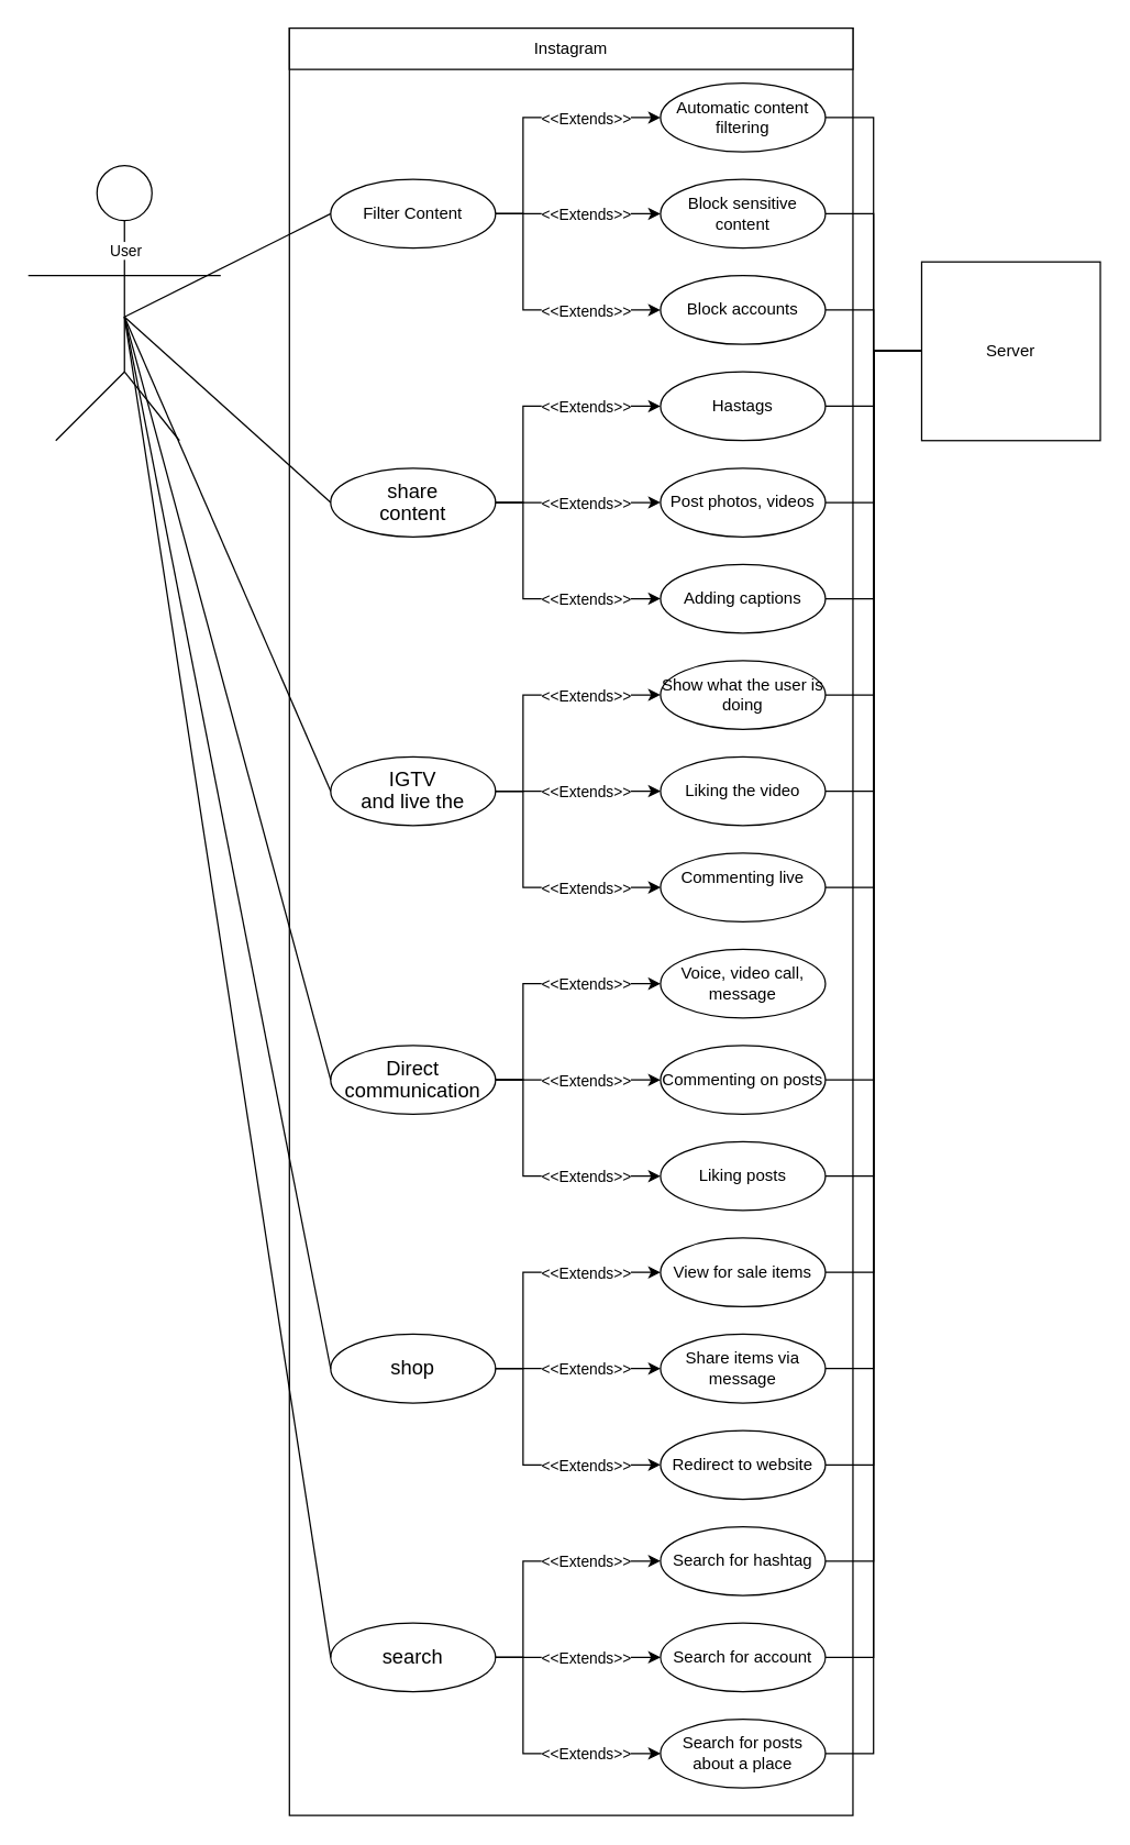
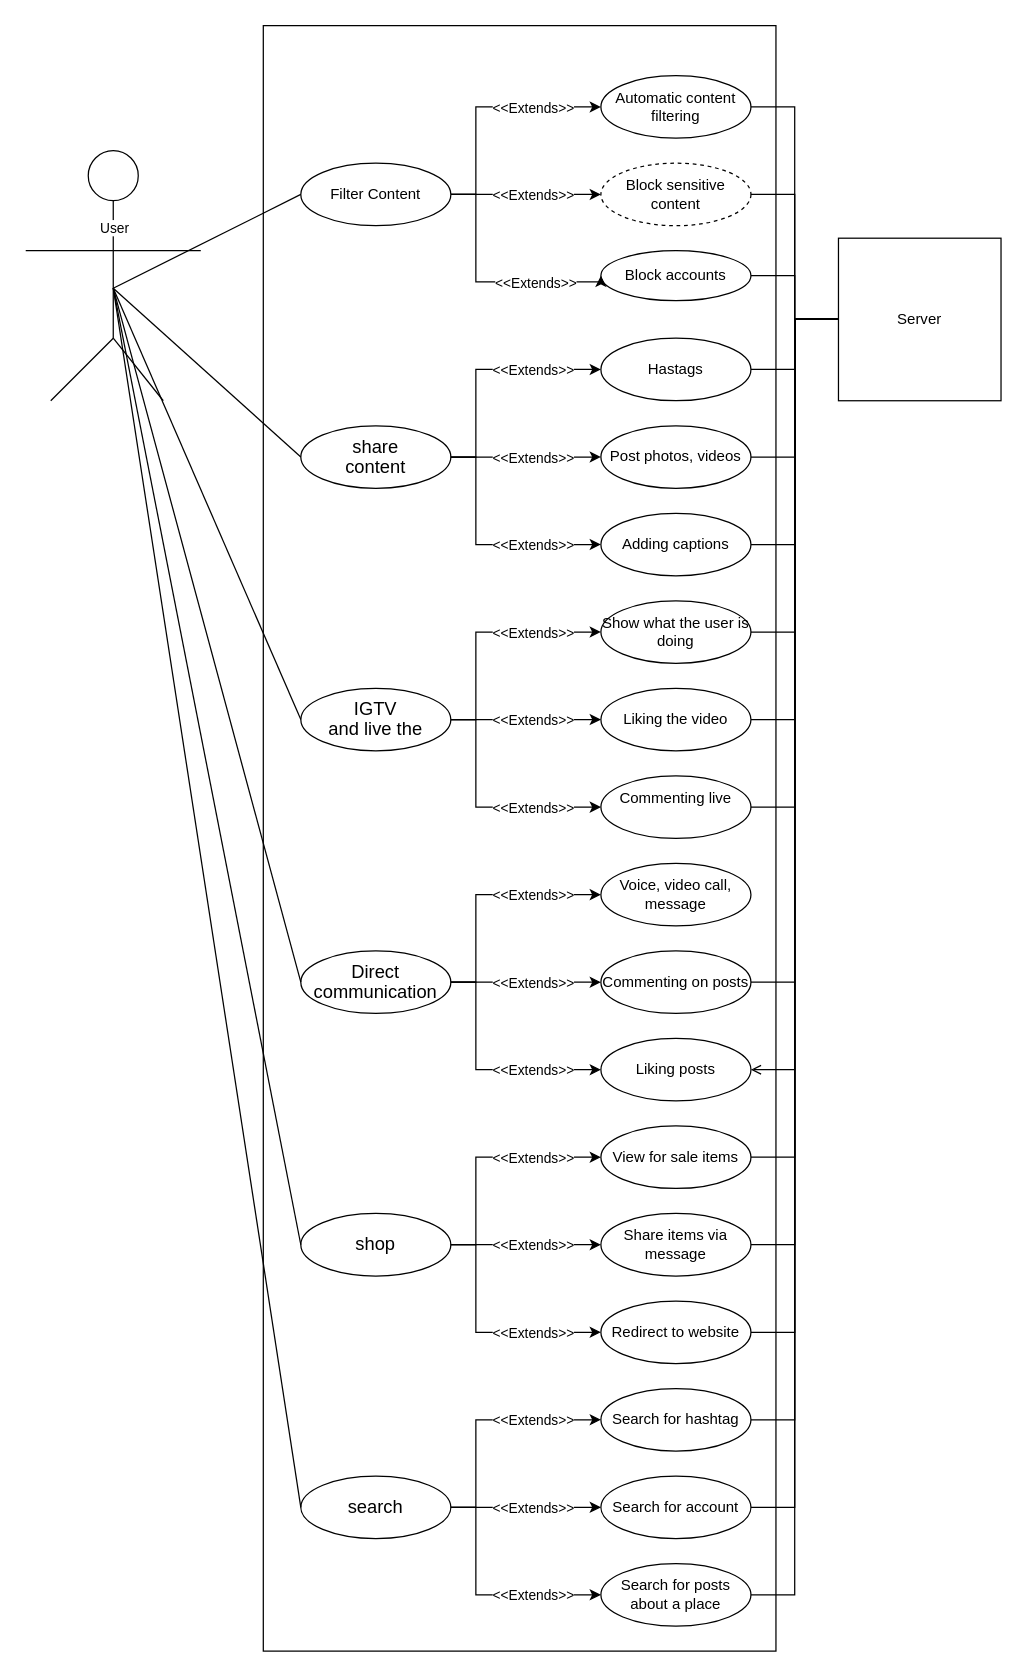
- <mxCell id="3" value="Instagram" style="rounded=0;whiteSpace=wrap;html=1;" vertex="1" parent="1"><mxGeometry x="210" y="20" width="410" height="30" as="geometry" /></mxCell>
- <mxCell id="12" value="Block sensitive content" style="ellipse;whiteSpace=wrap;html=1;" vertex="1" parent="1"><mxGeometry x="480" y="130" width="120" height="50" as="geometry" /></mxCell>
+ <mxCell id="12" value="Block sensitive content" style="ellipse;whiteSpace=wrap;html=1;dashed=1;" vertex="1" parent="1"><mxGeometry x="480" y="130" width="120" height="50" as="geometry" /></mxCell>
- <mxCell id="13" value="Block accounts" style="ellipse;whiteSpace=wrap;html=1;" vertex="1" parent="1"><mxGeometry x="480" y="200" width="120" height="50" as="geometry" /></mxCell>
+ <mxCell id="13" value="Block accounts" style="ellipse;whiteSpace=wrap;html=1;" vertex="1" parent="1"><mxGeometry x="480" y="200" width="120" height="40" as="geometry" /></mxCell>
- <mxCell id="86" style="edgeStyle=orthogonalEdgeStyle;rounded=0;orthogonalLoop=1;jettySize=auto;html=1;entryX=1;entryY=0.5;entryDx=0;entryDy=0;endArrow=none;endFill=0;" edge="1" parent="1" source="93" target="17"><mxGeometry relative="1" as="geometry" /></mxCell>
+ <mxCell id="86" style="edgeStyle=orthogonalEdgeStyle;rounded=0;orthogonalLoop=1;jettySize=auto;html=1;entryX=1;entryY=0.5;entryDx=0;entryDy=0;endArrow=open;endFill=0;" edge="1" parent="1" source="93" target="17"><mxGeometry relative="1" as="geometry" /></mxCell>
